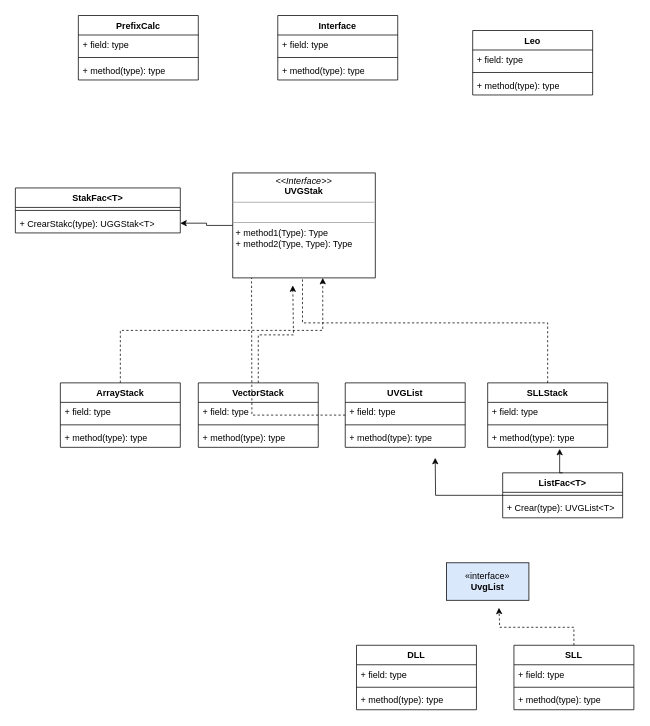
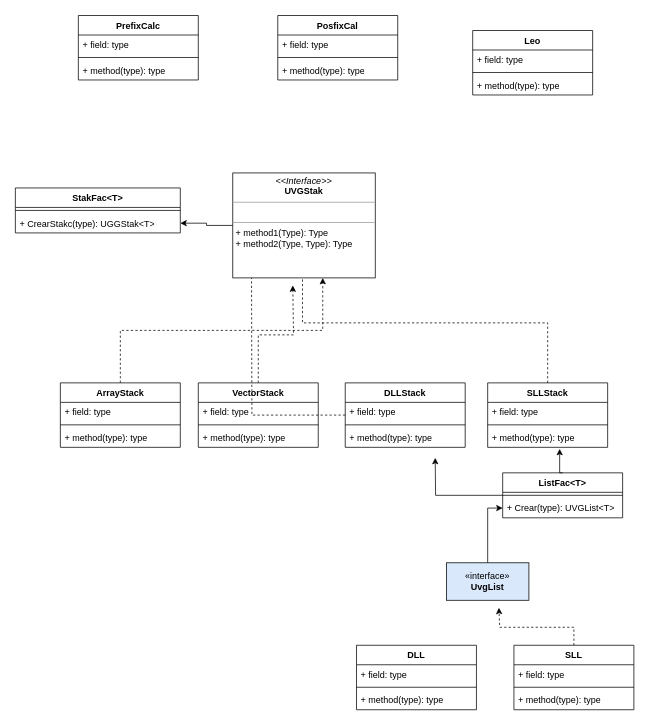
- <mxCell id="29" value="Interface" style="swimlane;fontStyle=1;align=center;verticalAlign=top;childLayout=stackLayout;horizontal=1;startSize=26;horizontalStack=0;resizeParent=1;resizeParentMax=0;resizeLast=0;collapsible=1;marginBottom=0;whiteSpace=wrap;html=1;" vertex="1" parent="1"><mxGeometry x="370" y="20" width="160" height="86" as="geometry" /></mxCell>
+ <mxCell id="29" value="PosfixCal" style="swimlane;fontStyle=1;align=center;verticalAlign=top;childLayout=stackLayout;horizontal=1;startSize=26;horizontalStack=0;resizeParent=1;resizeParentMax=0;resizeLast=0;collapsible=1;marginBottom=0;whiteSpace=wrap;html=1;" vertex="1" parent="1"><mxGeometry x="370" y="20" width="160" height="86" as="geometry" /></mxCell>
- <mxCell id="12" value="UVGList" style="swimlane;fontStyle=1;align=center;verticalAlign=top;childLayout=stackLayout;horizontal=1;startSize=26;horizontalStack=0;resizeParent=1;resizeParentMax=0;resizeLast=0;collapsible=1;marginBottom=0;whiteSpace=wrap;html=1;" vertex="1" parent="1"><mxGeometry x="460" y="510" width="160" height="86" as="geometry" /></mxCell>
+ <mxCell id="12" value="DLLStack" style="swimlane;fontStyle=1;align=center;verticalAlign=top;childLayout=stackLayout;horizontal=1;startSize=26;horizontalStack=0;resizeParent=1;resizeParentMax=0;resizeLast=0;collapsible=1;marginBottom=0;whiteSpace=wrap;html=1;" vertex="1" parent="1"><mxGeometry x="460" y="510" width="160" height="86" as="geometry" /></mxCell>
+ <mxCell id="37" style="edgeStyle=orthogonalEdgeStyle;rounded=0;orthogonalLoop=1;jettySize=auto;html=1;" edge="1" parent="1" source="38" target="51"><mxGeometry relative="1" as="geometry" /></mxCell>
